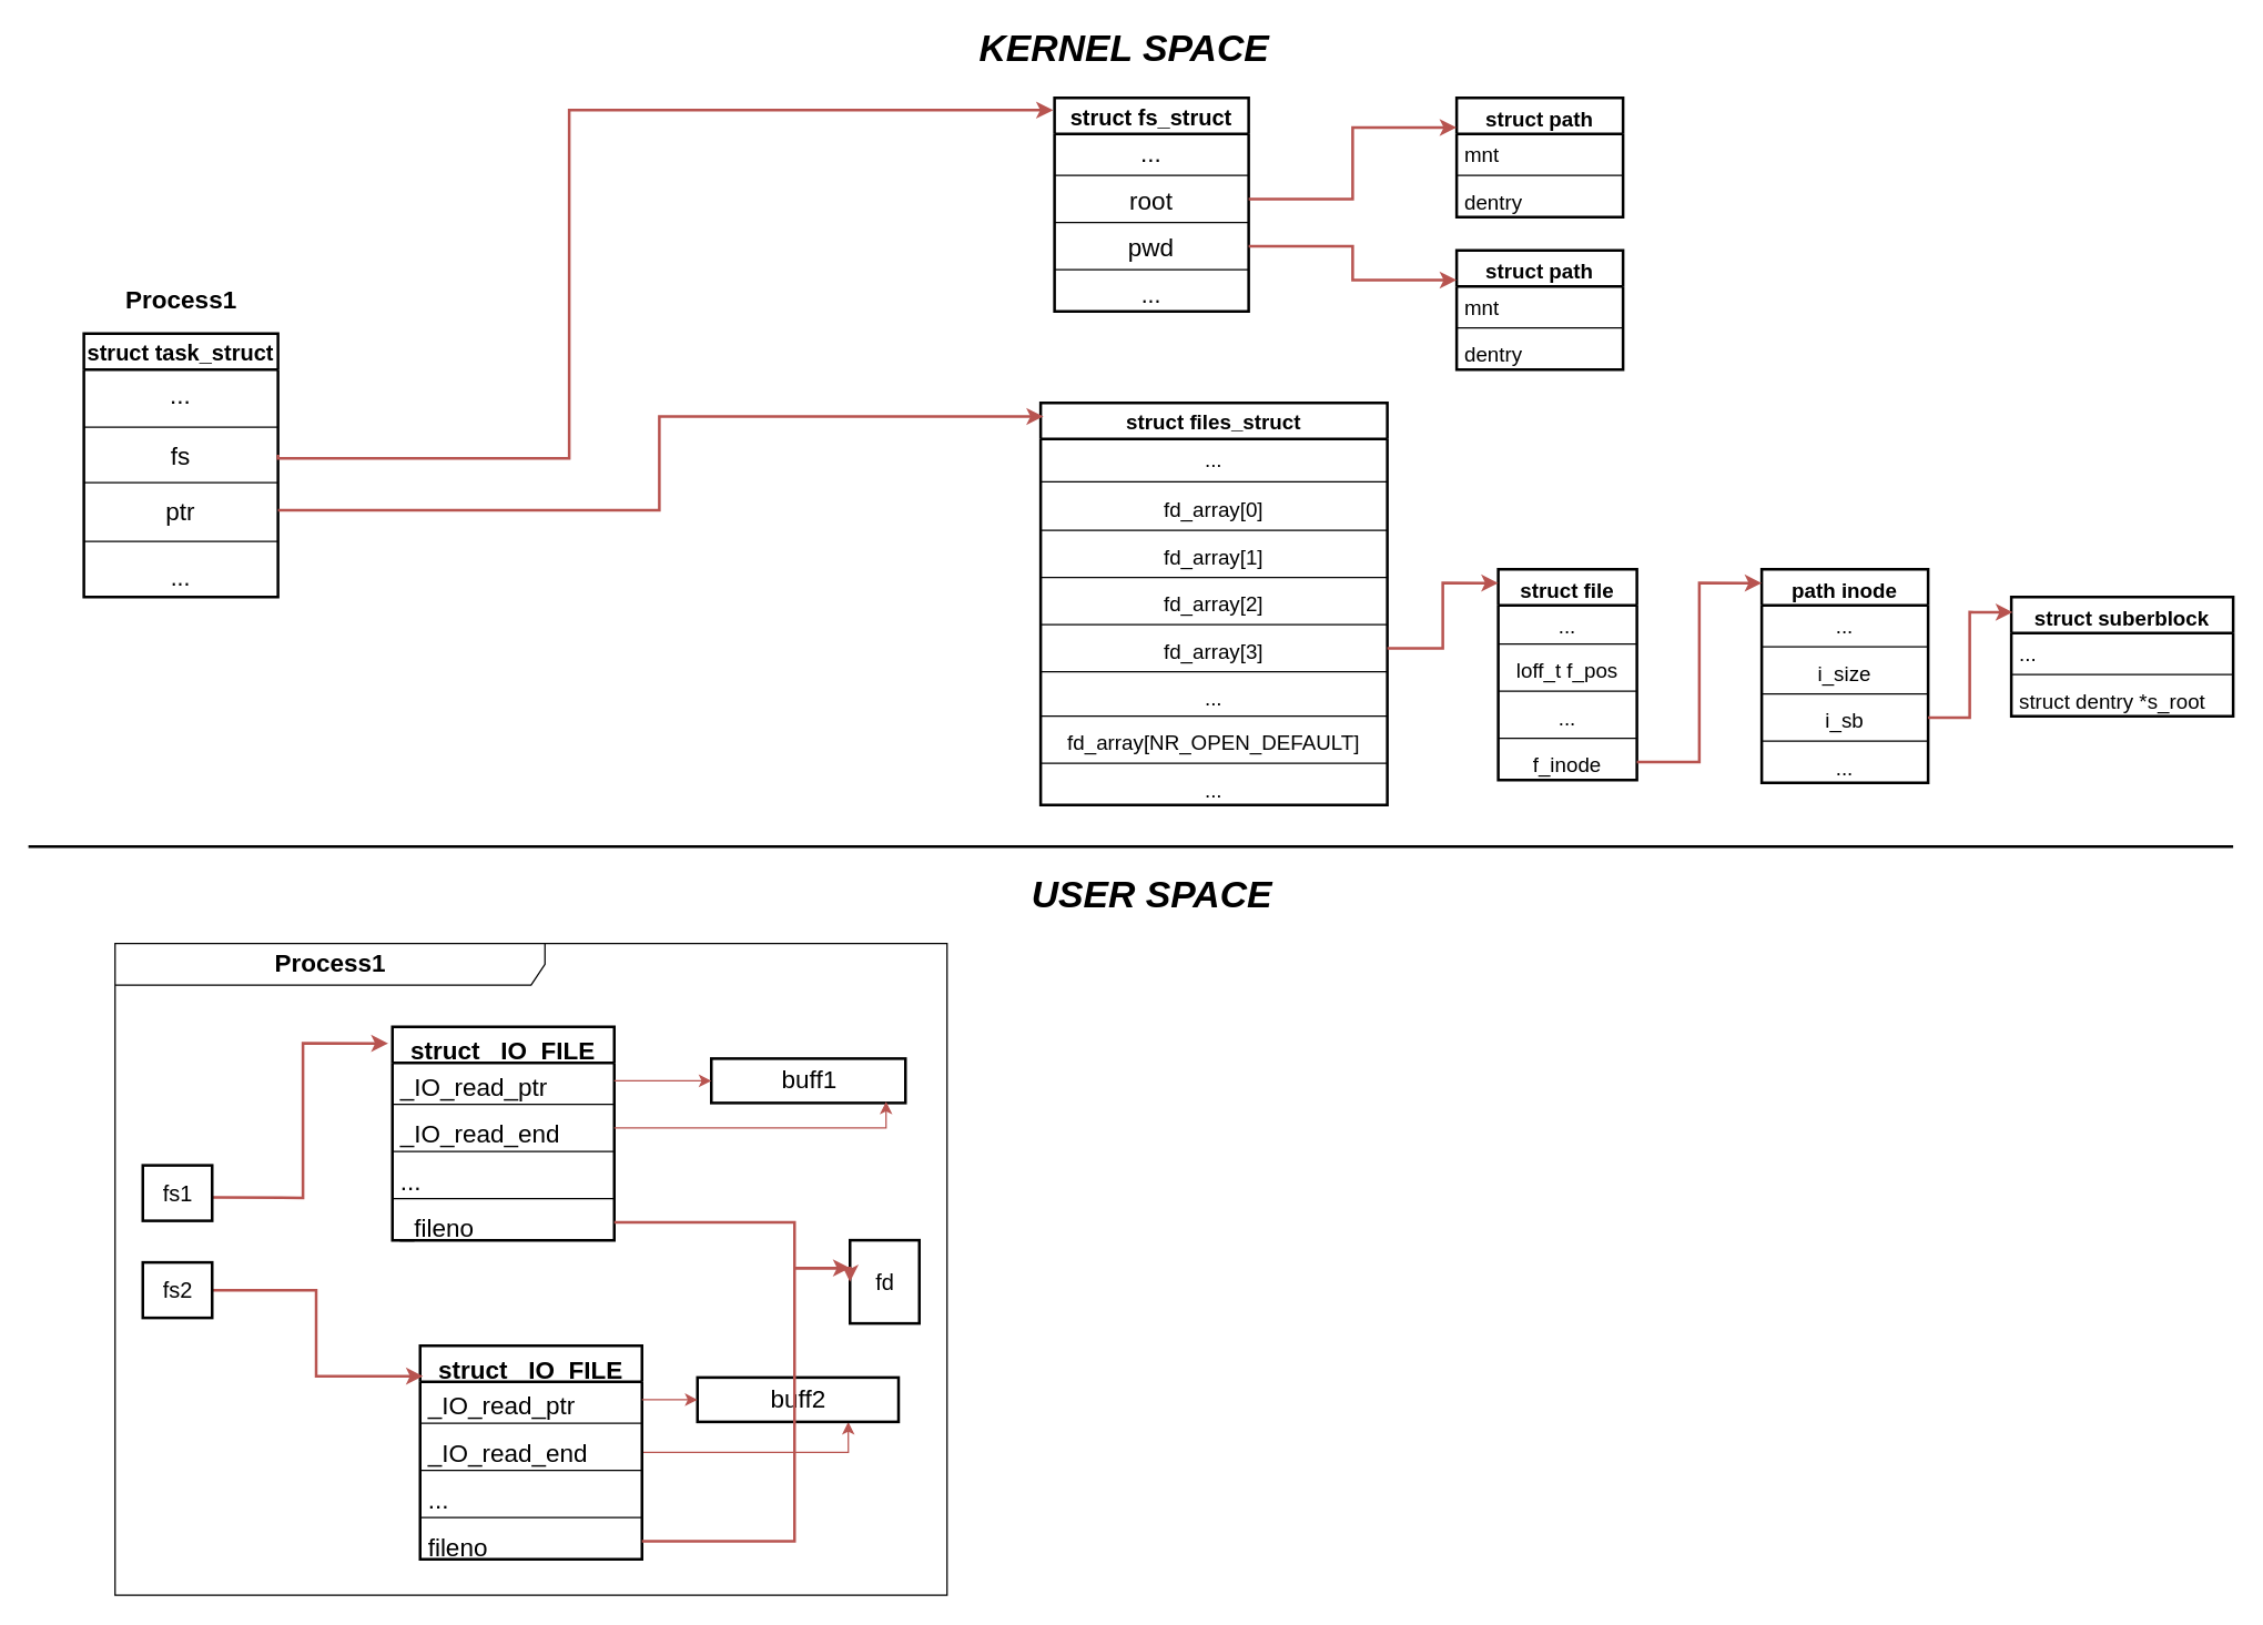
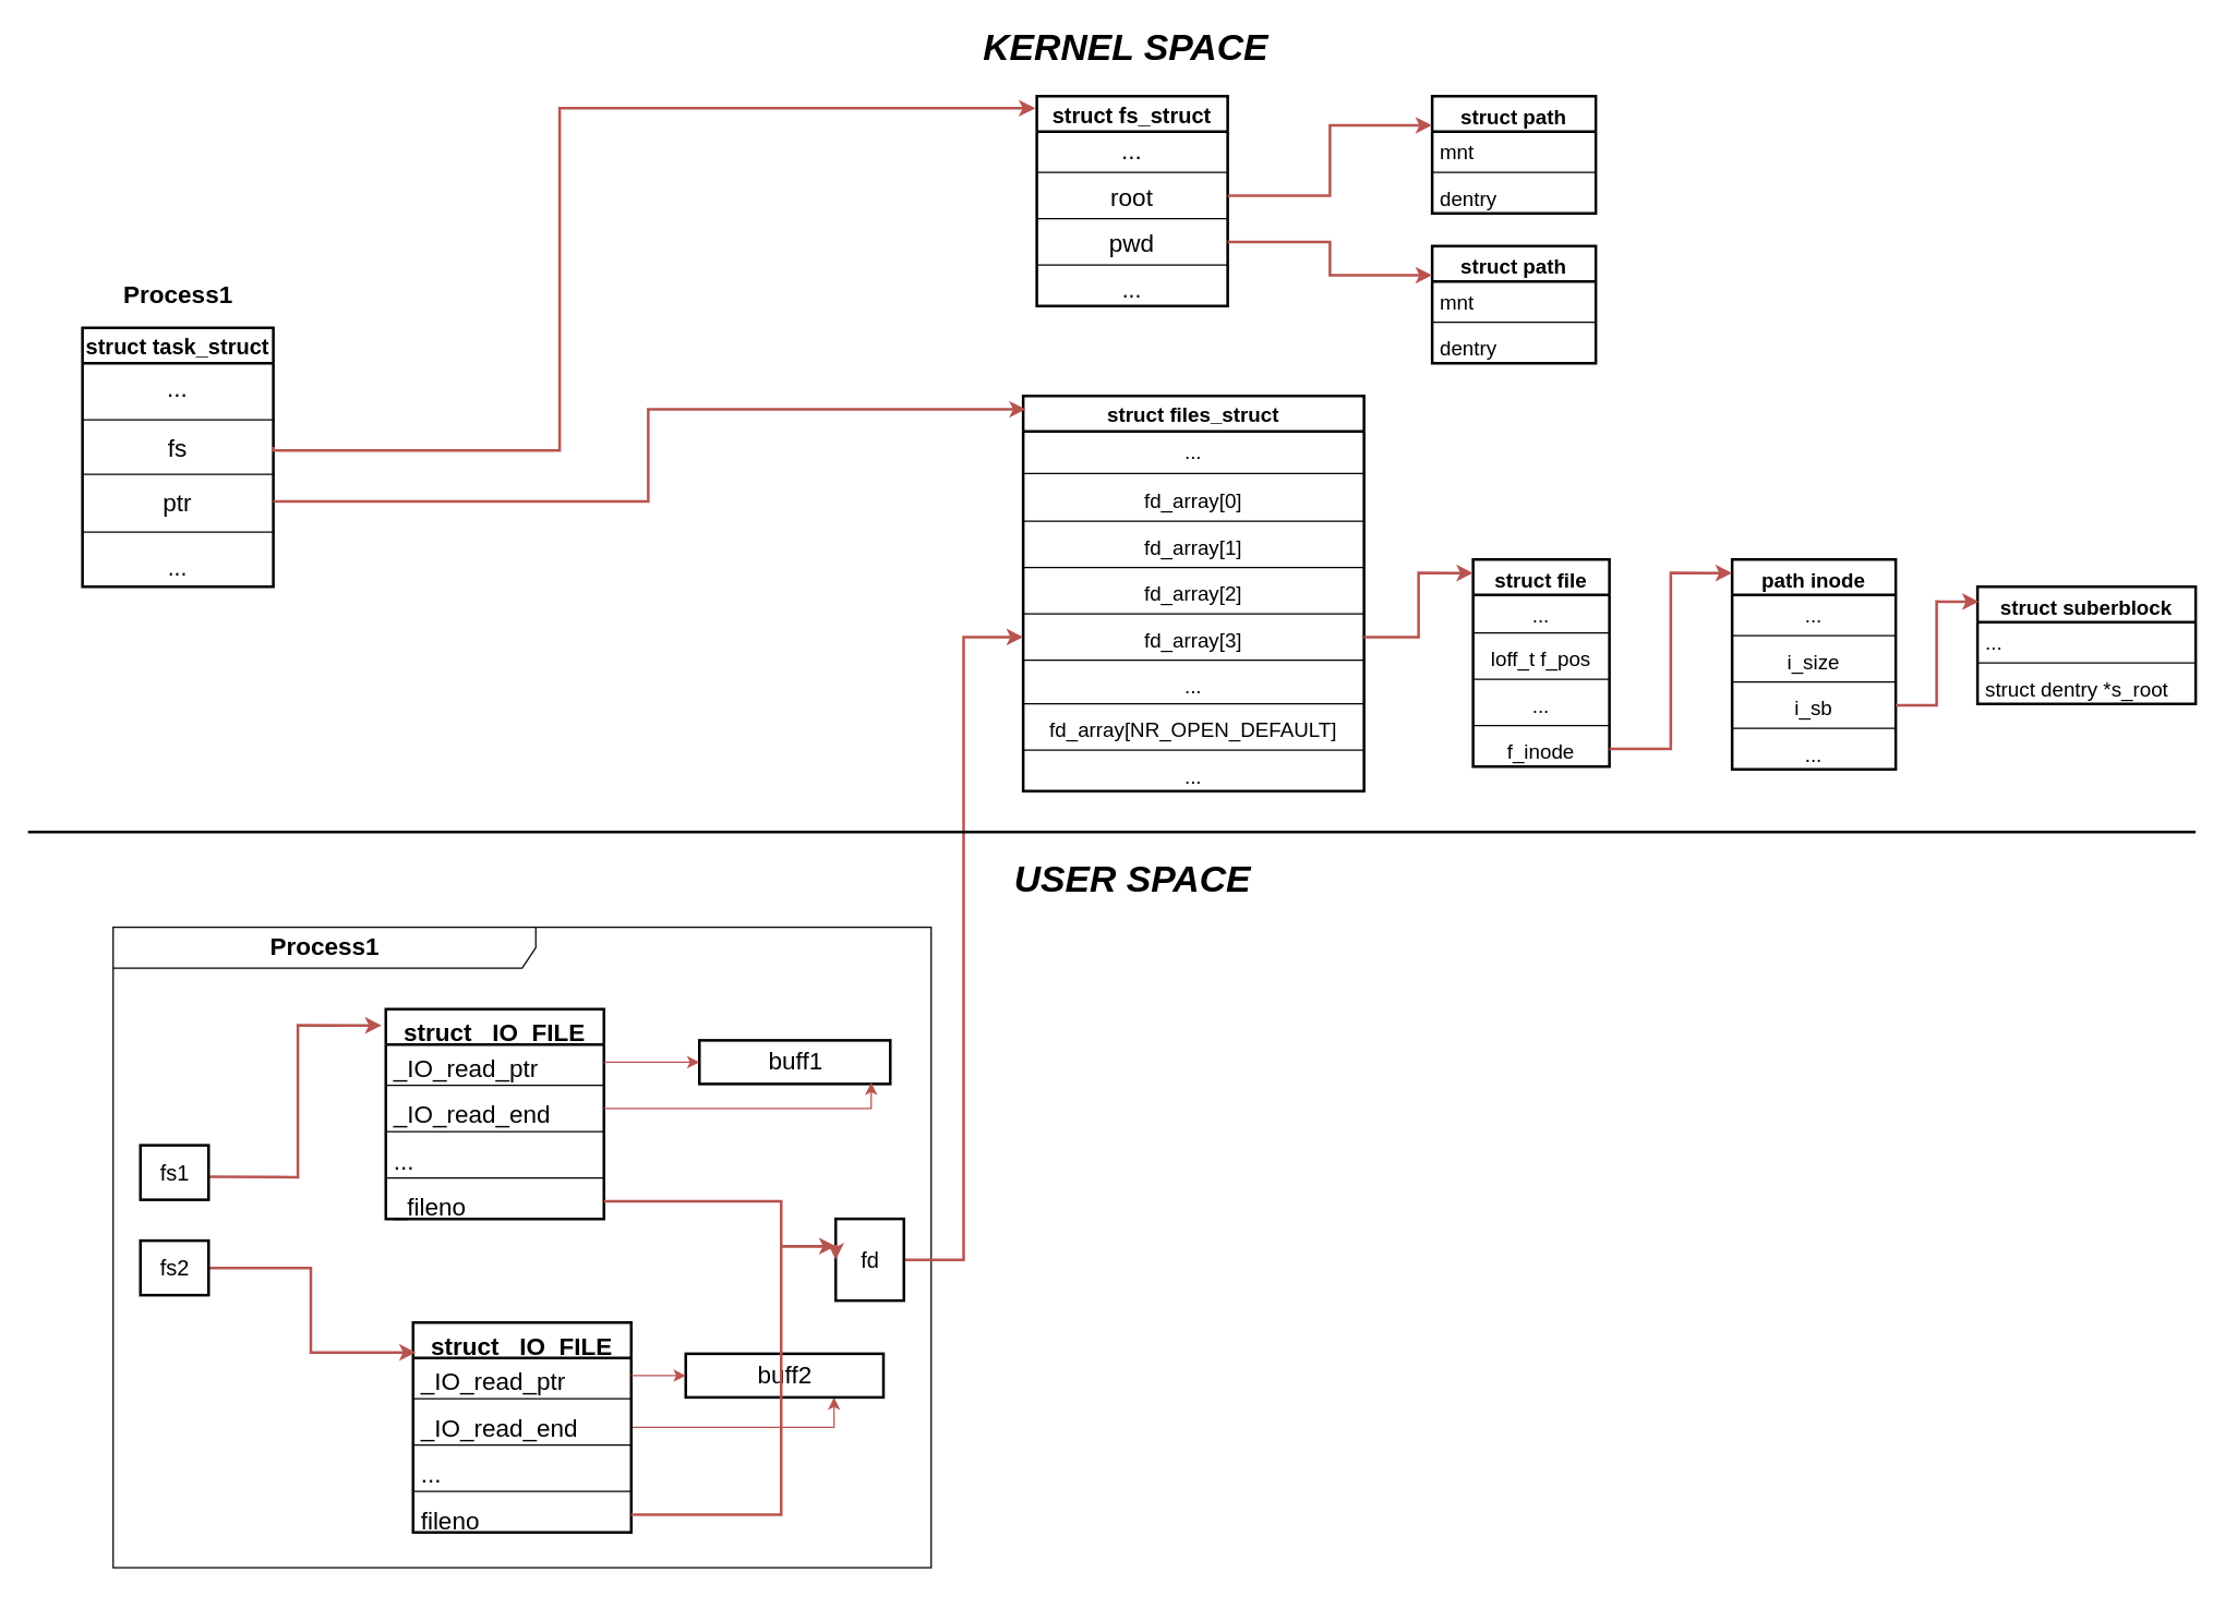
- <mxCell id="65" value="&lt;font style=&quot;font-size: 27px&quot;&gt;&lt;b&gt;KERNEL SPACE&lt;/b&gt;&lt;/font&gt;" style="text;html=1;align=center;verticalAlign=middle;resizable=0;points=[];autosize=1;strokeColor=none;fillColor=none;fontSize=15;fontStyle=2" parent="1" vertex="1"><mxGeometry x="700" y="20" width="220" height="30" as="geometry" /></mxCell>
+ <mxCell id="65" value="&lt;font style=&quot;font-size: 27px&quot;&gt;&lt;b&gt;KERNEL SPACE&lt;/b&gt;&lt;/font&gt;" style="text;html=1;align=center;verticalAlign=middle;resizable=0;points=[];autosize=1;strokeColor=none;fillColor=none;fontSize=15;fontStyle=2" parent="1" vertex="1"><mxGeometry x="715" y="20" width="220" height="30" as="geometry" /></mxCell>
+ <mxCell id="93" style="edgeStyle=orthogonalEdgeStyle;rounded=0;orthogonalLoop=1;jettySize=auto;html=1;exitX=1;exitY=0.5;exitDx=0;exitDy=0;entryX=0;entryY=0.5;entryDx=0;entryDy=0;fontSize=18;fillColor=#f8cecc;strokeColor=#b85450;strokeWidth=2;" edge="1" parent="1" source="94" target="27"><mxGeometry relative="1" as="geometry" /></mxCell>
